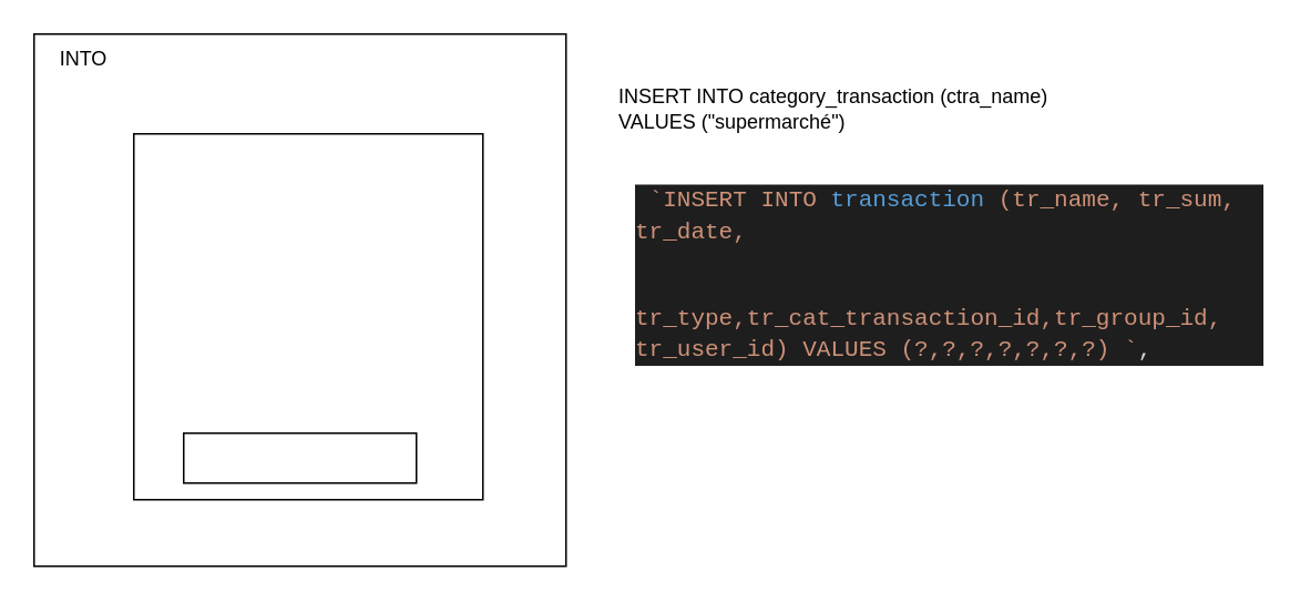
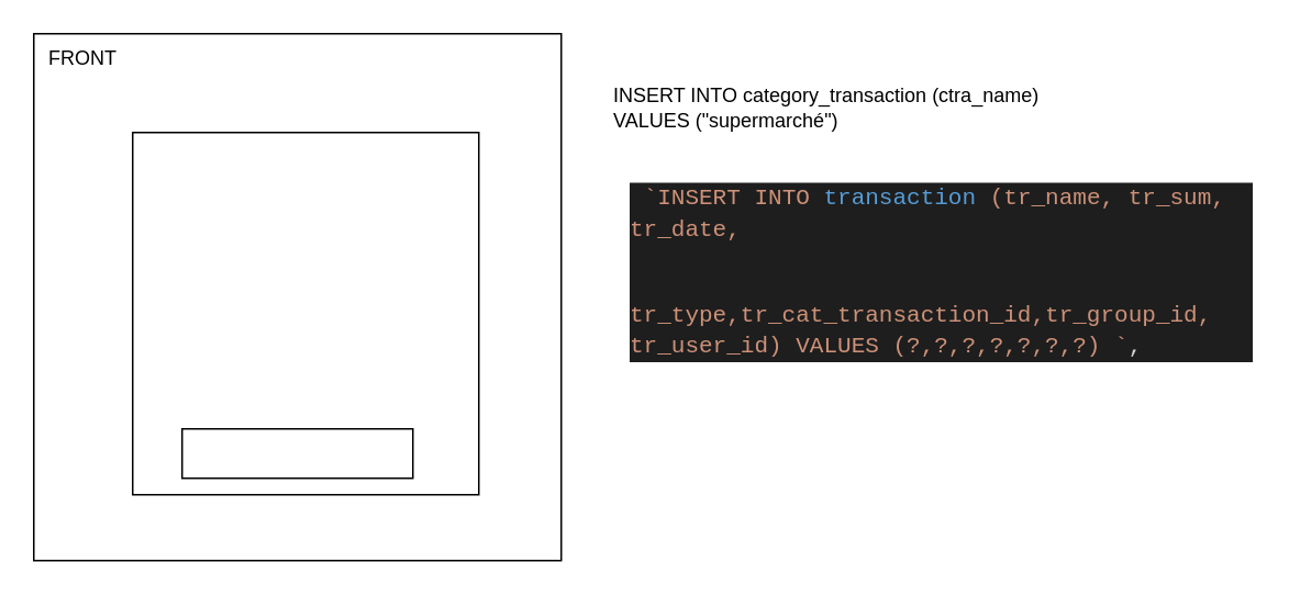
- <mxCell id="3" value="INTO" style="text;html=1;strokeColor=none;fillColor=none;align=center;verticalAlign=middle;whiteSpace=wrap;rounded=0;" vertex="1" parent="1"><mxGeometry x="20" y="20" width="60" height="30" as="geometry" /></mxCell>
+ <mxCell id="3" value="FRONT" style="text;html=1;strokeColor=none;fillColor=none;align=center;verticalAlign=middle;whiteSpace=wrap;rounded=0;" vertex="1" parent="1"><mxGeometry x="20" y="20" width="60" height="30" as="geometry" /></mxCell>
